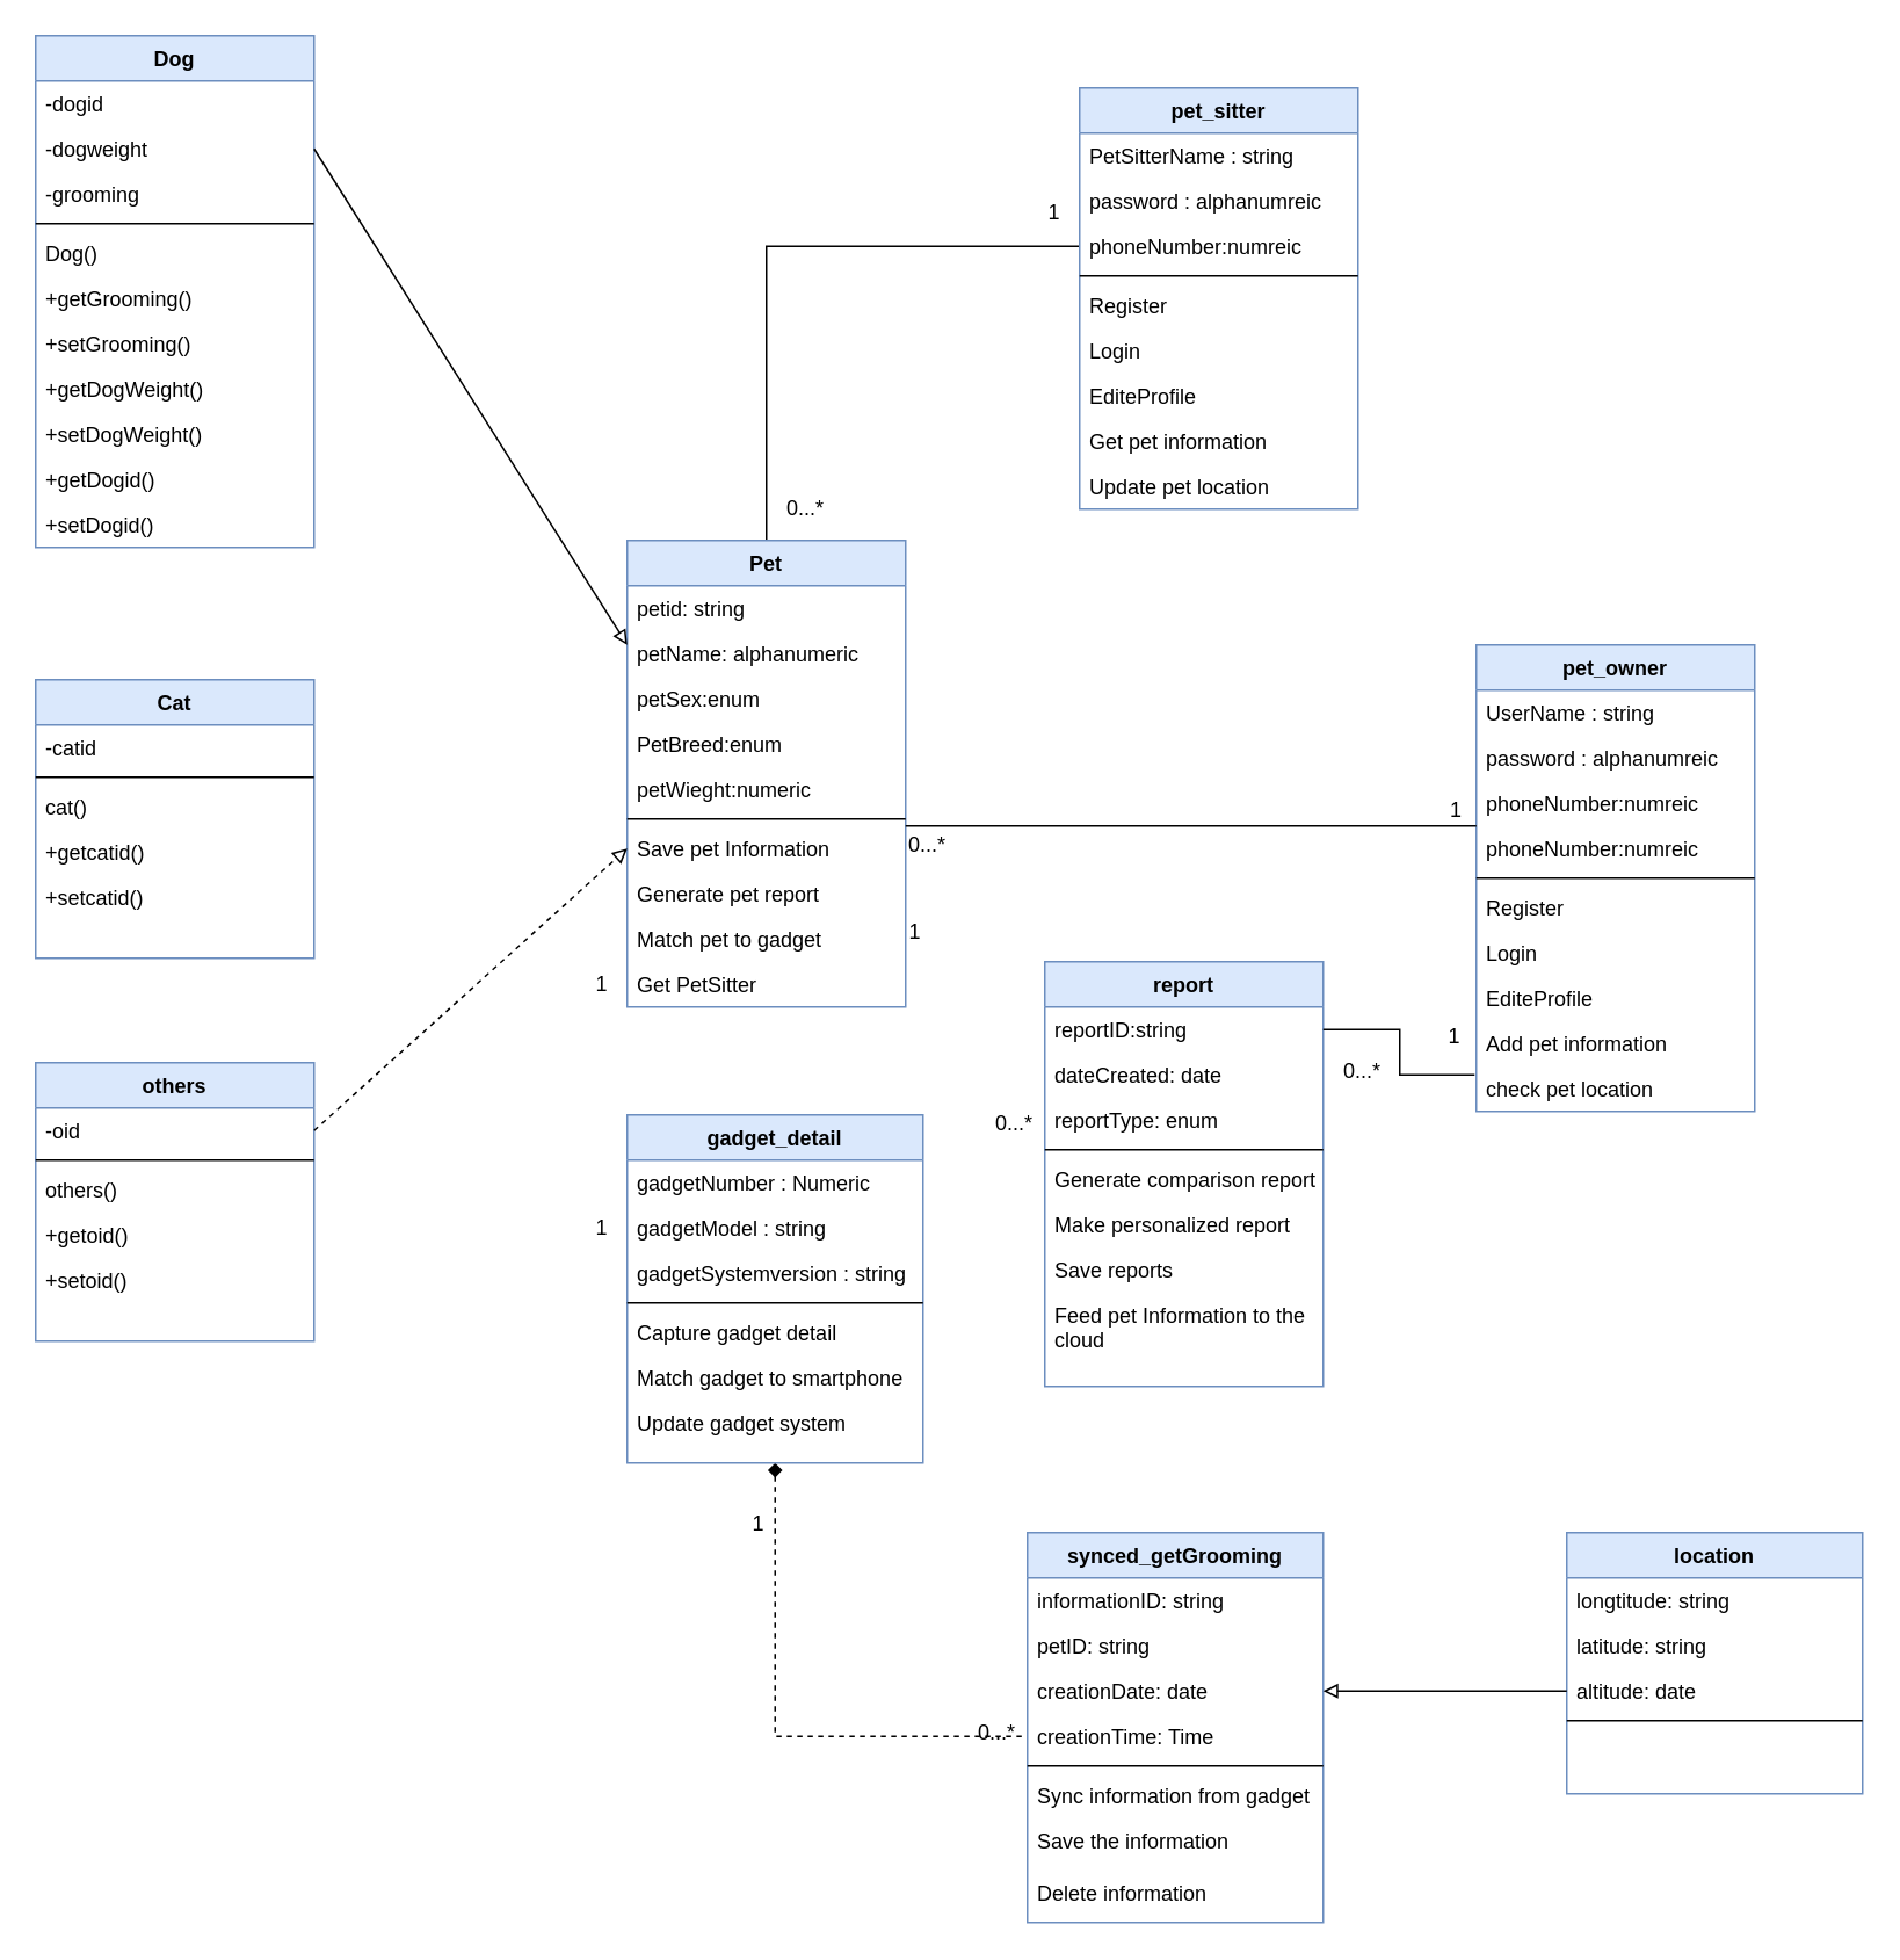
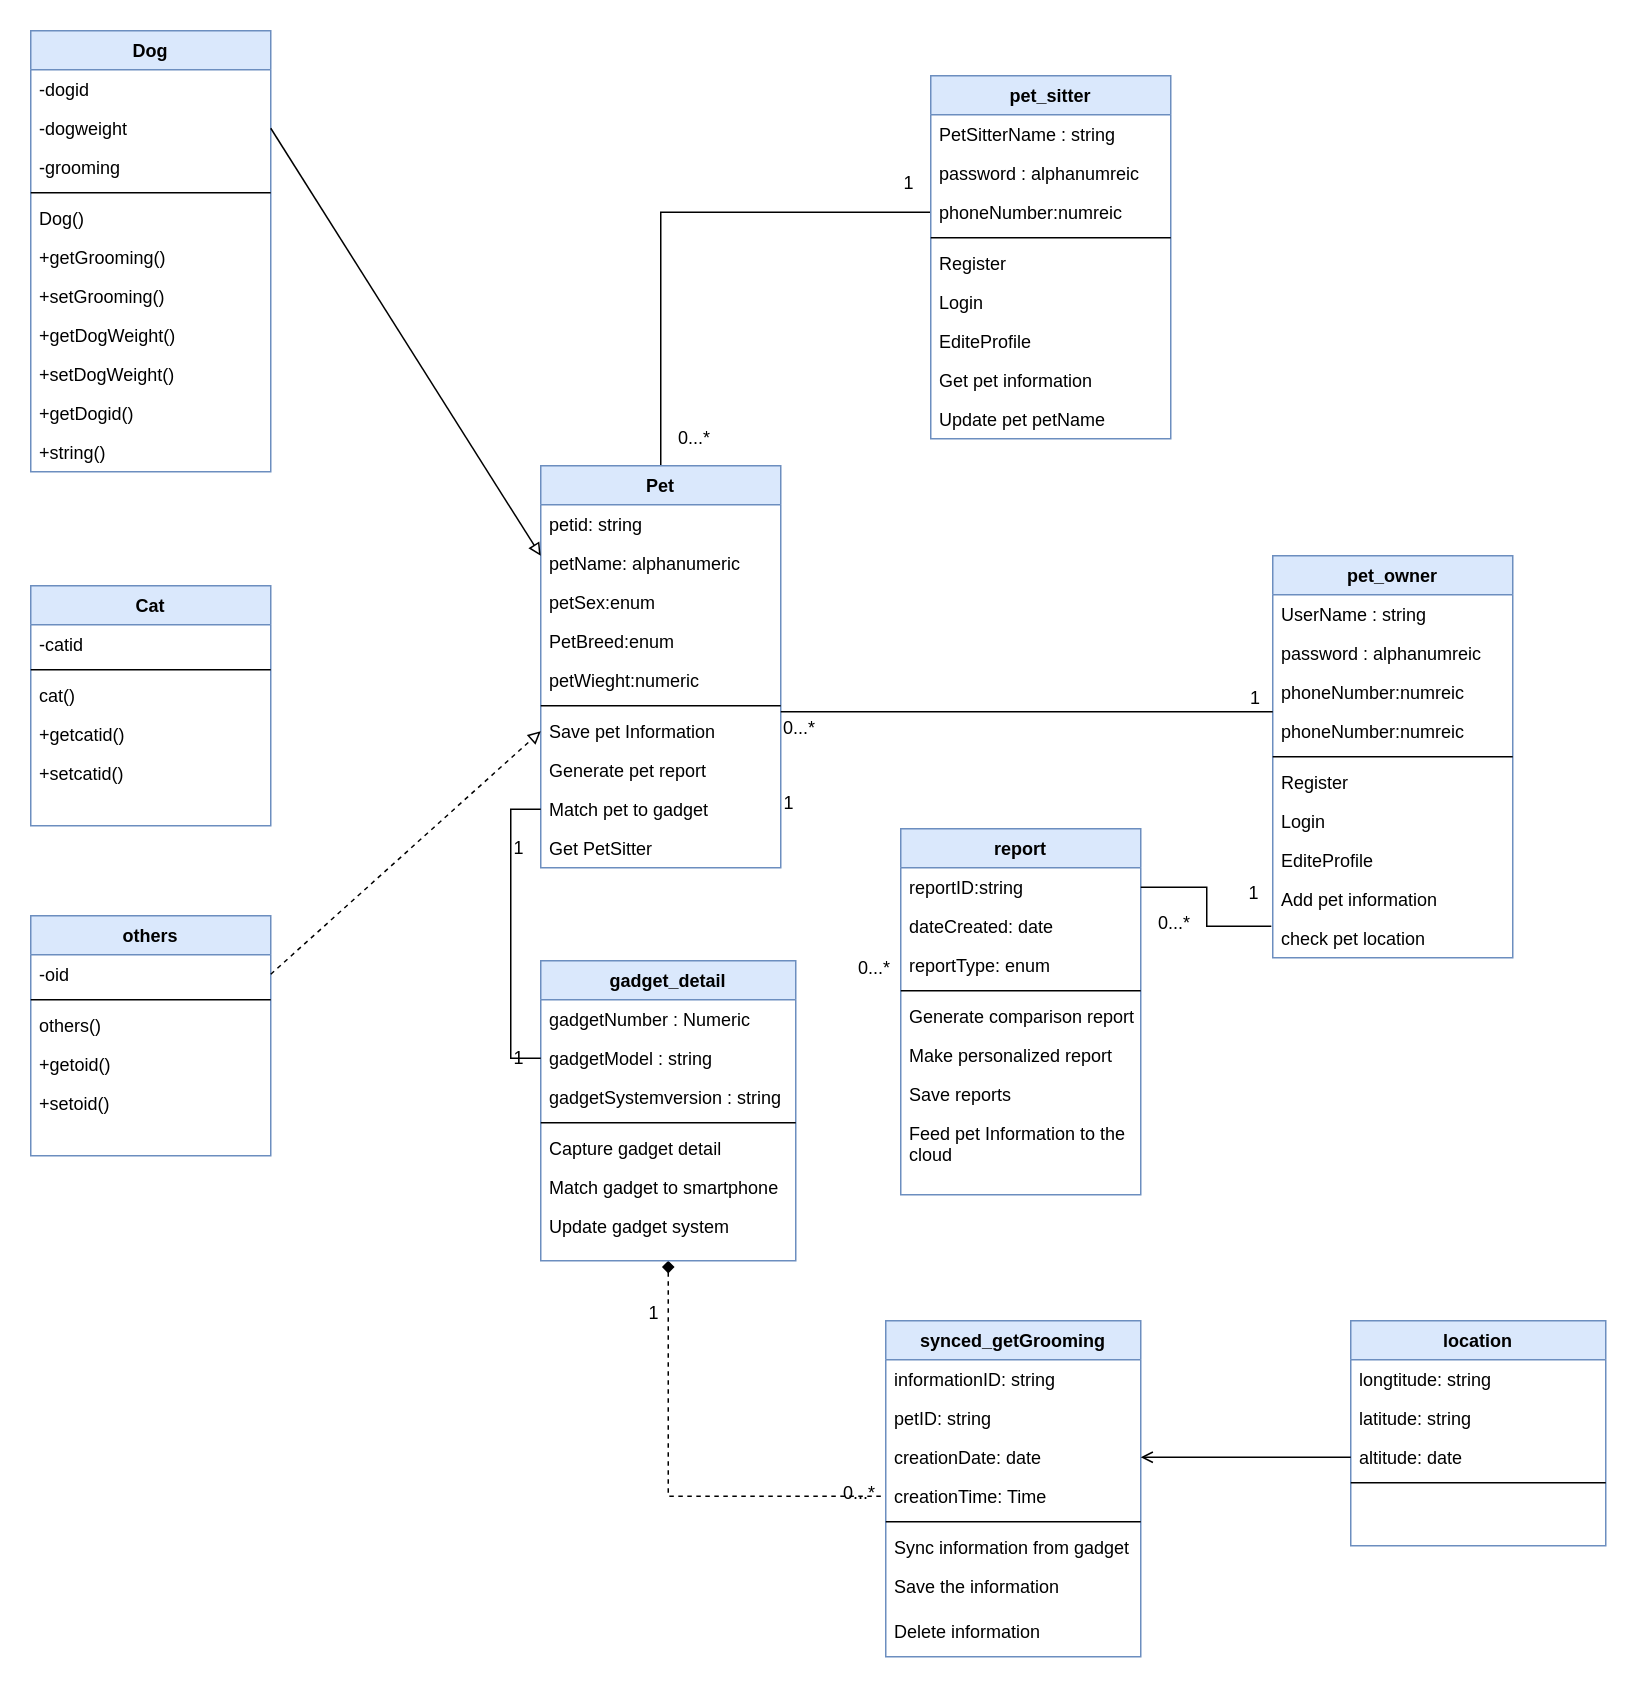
- <mxCell id="108" value="Update pet location" style="text;align=left;verticalAlign=top;spacingLeft=4;spacingRight=4;overflow=hidden;rotatable=0;points=[[0,0.5],[1,0.5]];portConstraint=eastwest;fontStyle=0;spacing=2;labelBackgroundColor=none;fontSize=12;" vertex="1" parent="99"><mxGeometry y="216" width="160" height="26" as="geometry" /></mxCell>
+ <mxCell id="108" value="Update pet petName" style="text;align=left;verticalAlign=top;spacingLeft=4;spacingRight=4;overflow=hidden;rotatable=0;points=[[0,0.5],[1,0.5]];portConstraint=eastwest;fontStyle=0;spacing=2;labelBackgroundColor=none;fontSize=12;" vertex="1" parent="99"><mxGeometry y="216" width="160" height="26" as="geometry" /></mxCell>
- <mxCell id="25" value="+setDogid()" style="text;align=left;verticalAlign=top;spacingLeft=4;spacingRight=4;overflow=hidden;rotatable=0;points=[[0,0.5],[1,0.5]];portConstraint=eastwest;fontStyle=0;spacing=2;labelBackgroundColor=none;fontSize=12;" parent="14" vertex="1"><mxGeometry y="268" width="160" height="26" as="geometry" /></mxCell>
+ <mxCell id="25" value="+string()" style="text;align=left;verticalAlign=top;spacingLeft=4;spacingRight=4;overflow=hidden;rotatable=0;points=[[0,0.5],[1,0.5]];portConstraint=eastwest;fontStyle=0;spacing=2;labelBackgroundColor=none;fontSize=12;" parent="14" vertex="1"><mxGeometry y="268" width="160" height="26" as="geometry" /></mxCell>
+ <mxCell id="83" style="edgeStyle=orthogonalEdgeStyle;rounded=0;orthogonalLoop=1;jettySize=auto;html=1;exitX=0;exitY=0.5;exitDx=0;exitDy=0;entryX=0;entryY=0.5;entryDx=0;entryDy=0;endArrow=none;endFill=0;fontStyle=0;spacing=2;labelBackgroundColor=none;fontSize=12;" parent="1" source="12" target="77" edge="1"><mxGeometry relative="1" as="geometry" /></mxCell>
- <mxCell id="98" style="edgeStyle=orthogonalEdgeStyle;rounded=0;orthogonalLoop=1;jettySize=auto;html=1;exitX=0;exitY=0.5;exitDx=0;exitDy=0;entryX=1;entryY=0.5;entryDx=0;entryDy=0;startArrow=none;startFill=0;endArrow=block;endFill=0;fontStyle=0;spacing=2;labelBackgroundColor=none;fontSize=12;" parent="1" source="96" target="87" edge="1"><mxGeometry relative="1" as="geometry" /></mxCell>
+ <mxCell id="98" style="edgeStyle=orthogonalEdgeStyle;rounded=0;orthogonalLoop=1;jettySize=auto;html=1;exitX=0;exitY=0.5;exitDx=0;exitDy=0;entryX=1;entryY=0.5;entryDx=0;entryDy=0;startArrow=none;startFill=0;endArrow=open;endFill=0;fontStyle=0;spacing=2;labelBackgroundColor=none;fontSize=12;" parent="1" source="96" target="87" edge="1"><mxGeometry relative="1" as="geometry" /></mxCell>
